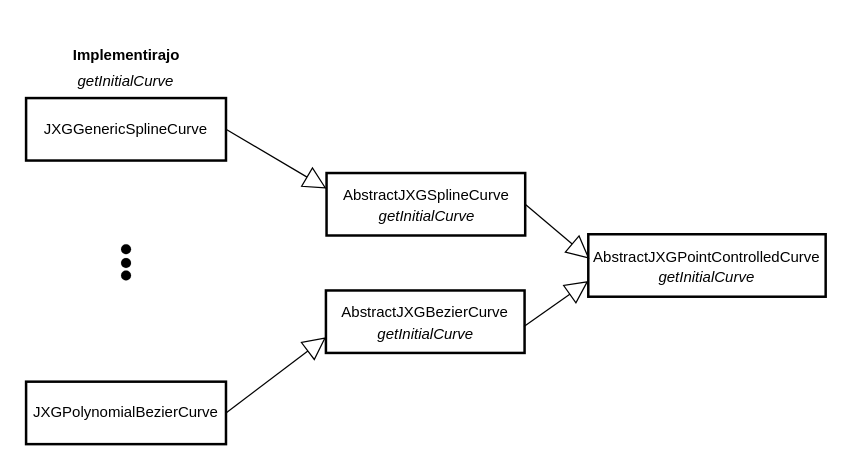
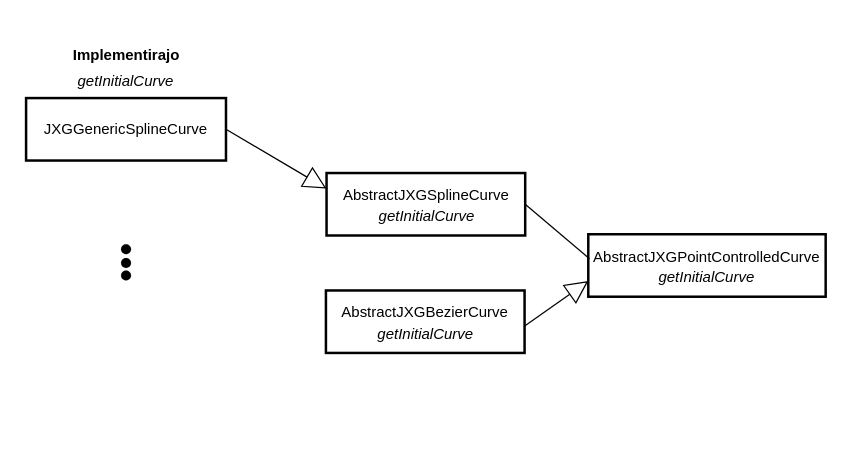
- <mxCell id="5" value="" style="endArrow=block;endSize=16;endFill=0;html=1;rounded=0;entryX=0.005;entryY=0.391;entryDx=0;entryDy=0;exitX=1;exitY=0.5;exitDx=0;exitDy=0;entryPerimeter=0;" edge="1" parent="1" source="16" target="3"><mxGeometry width="160" relative="1" as="geometry"><mxPoint x="260" y="170" as="sourcePoint" /><mxPoint x="420" y="170" as="targetPoint" /></mxGeometry></mxCell>
+ <mxCell id="5" value="" style="endArrow=none;endSize=16;endFill=0;html=1;rounded=0;entryX=0.005;entryY=0.391;entryDx=0;entryDy=0;exitX=1;exitY=0.5;exitDx=0;exitDy=0;entryPerimeter=0;" edge="1" parent="1" source="16" target="3"><mxGeometry width="160" relative="1" as="geometry"><mxPoint x="260" y="170" as="sourcePoint" /><mxPoint x="420" y="170" as="targetPoint" /></mxGeometry></mxCell>
- <mxCell id="8" value="" style="endArrow=block;endSize=16;endFill=0;html=1;rounded=0;entryX=0;entryY=0.75;entryDx=0;entryDy=0;exitX=1;exitY=0.5;exitDx=0;exitDy=0;" edge="1" parent="1" source="7" target="4"><mxGeometry width="160" relative="1" as="geometry"><mxPoint x="80" y="312" as="sourcePoint" /><mxPoint x="150.52" y="247" as="targetPoint" /></mxGeometry></mxCell>
- <mxCell id="7" value="JXGPolynomialBezierCurve" style="whiteSpace=wrap;strokeWidth=2;verticalAlign=middle;" vertex="1" parent="1"><mxGeometry x="20" y="305" width="160" height="50" as="geometry" /></mxCell>
